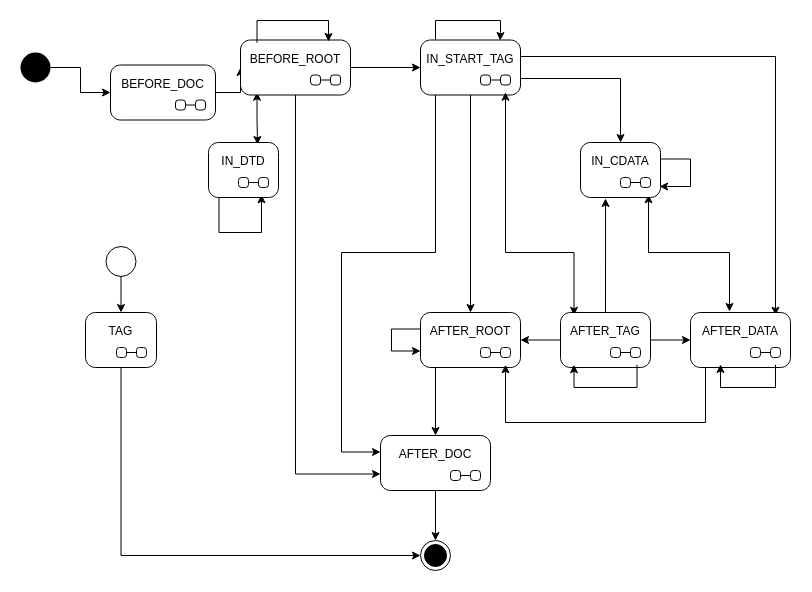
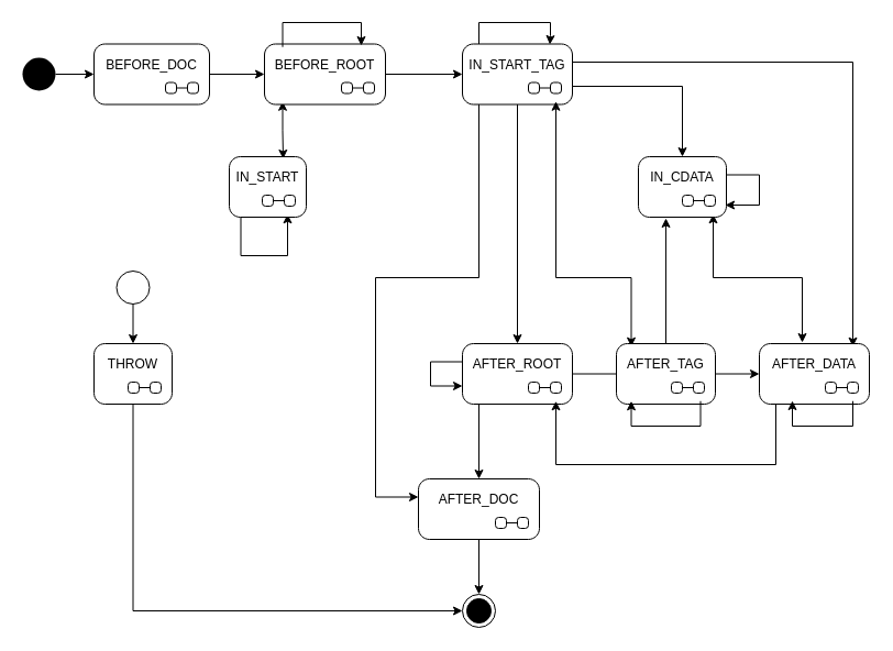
- <mxCell id="5" value="BEFORE_DOC" style="shape=umlState;rounded=1;verticalAlign=top;spacingTop=5;umlStateSymbol=collapseState;absoluteArcSize=1;arcSize=10;" vertex="1" parent="1"><mxGeometry x="110" y="64.5" width="105" height="55" as="geometry" /></mxCell>
+ <mxCell id="5" value="BEFORE_DOC" style="shape=umlState;rounded=1;verticalAlign=top;spacingTop=5;umlStateSymbol=collapseState;absoluteArcSize=1;arcSize=10;" vertex="1" parent="1"><mxGeometry x="85" y="39.5" width="105" height="55" as="geometry" /></mxCell>
- <mxCell id="17" value="IN_DTD" style="shape=umlState;rounded=1;verticalAlign=top;spacingTop=5;umlStateSymbol=collapseState;absoluteArcSize=1;arcSize=10;" vertex="1" parent="1"><mxGeometry x="208" y="142" width="70" height="55" as="geometry" /></mxCell>
+ <mxCell id="17" value="IN_START" style="shape=umlState;rounded=1;verticalAlign=top;spacingTop=5;umlStateSymbol=collapseState;absoluteArcSize=1;arcSize=10;" vertex="1" parent="1"><mxGeometry x="208" y="142" width="70" height="55" as="geometry" /></mxCell>
- <mxCell id="7" style="edgeStyle=orthogonalEdgeStyle;rounded=0;orthogonalLoop=1;jettySize=auto;html=1;exitX=0.5;exitY=1;exitDx=0;exitDy=0;entryX=0;entryY=0.7;entryDx=0;entryDy=0;" edge="1" parent="1" source="9" target="30"><mxGeometry relative="1" as="geometry" /></mxCell>
- <mxCell id="38" value="TAG" style="shape=umlState;rounded=1;verticalAlign=top;spacingTop=5;umlStateSymbol=collapseState;absoluteArcSize=1;arcSize=10;" vertex="1" parent="1"><mxGeometry x="85" y="312" width="71" height="55" as="geometry" /></mxCell>
+ <mxCell id="38" value="THROW" style="shape=umlState;rounded=1;verticalAlign=top;spacingTop=5;umlStateSymbol=collapseState;absoluteArcSize=1;arcSize=10;" vertex="1" parent="1"><mxGeometry x="85" y="312" width="71" height="55" as="geometry" /></mxCell>
- <mxCell id="20" style="edgeStyle=orthogonalEdgeStyle;rounded=0;orthogonalLoop=1;jettySize=auto;html=1;exitX=0;exitY=0.5;exitDx=0;exitDy=0;entryX=1;entryY=0.5;entryDx=0;entryDy=0;startArrow=none;startFill=0;" edge="1" parent="1" source="23" target="19"><mxGeometry relative="1" as="geometry" /></mxCell>
+ <mxCell id="20" style="edgeStyle=orthogonalEdgeStyle;rounded=0;orthogonalLoop=1;jettySize=auto;html=1;exitX=0;exitY=0.5;exitDx=0;exitDy=0;entryX=1;entryY=0.5;entryDx=0;entryDy=0;startArrow=none;startFill=0;endArrow=none;" edge="1" parent="1" source="23" target="19"><mxGeometry relative="1" as="geometry" /></mxCell>
